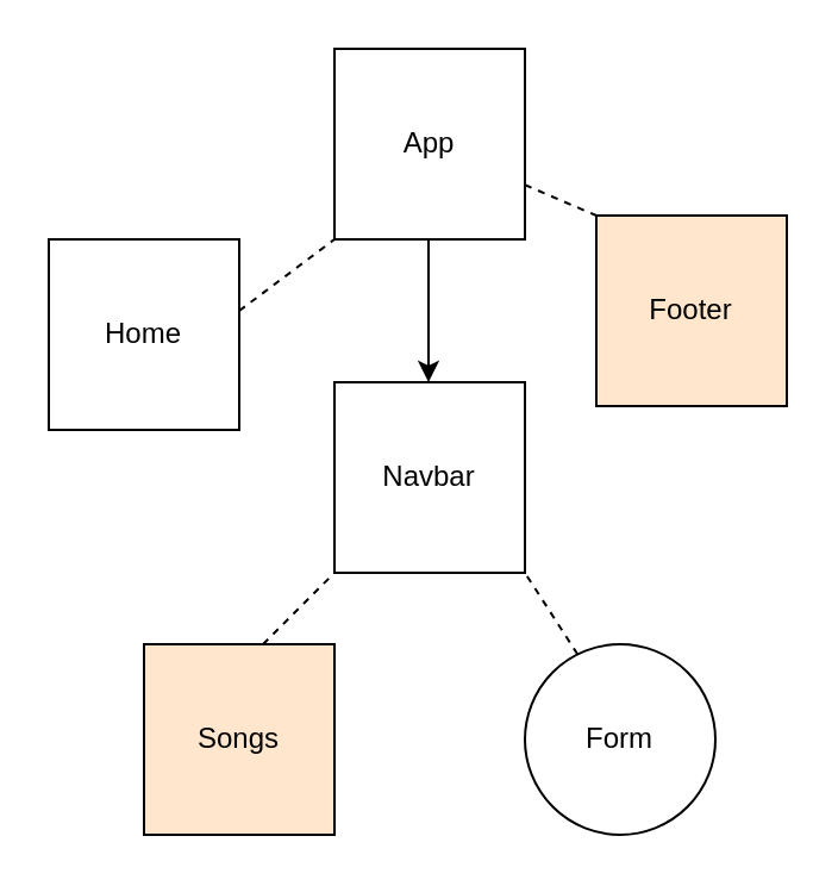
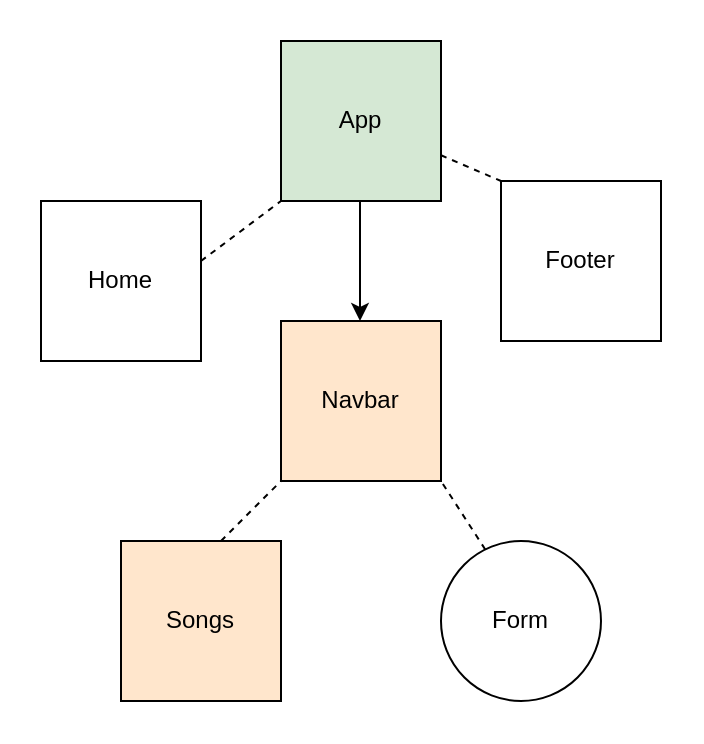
- <mxCell id="2" value="App" style="whiteSpace=wrap;html=1;aspect=fixed;" vertex="1" parent="1"><mxGeometry x="140" y="20" width="80" height="80" as="geometry" /></mxCell>
+ <mxCell id="2" value="App" style="whiteSpace=wrap;html=1;aspect=fixed;fillColor=#d5e8d4;" vertex="1" parent="1"><mxGeometry x="140" y="20" width="80" height="80" as="geometry" /></mxCell>
- <mxCell id="5" value="Footer" style="whiteSpace=wrap;html=1;aspect=fixed;fillColor=#ffe6cc;" vertex="1" parent="1"><mxGeometry x="250" y="90" width="80" height="80" as="geometry" /></mxCell>
+ <mxCell id="5" value="Footer" style="whiteSpace=wrap;html=1;aspect=fixed;" vertex="1" parent="1"><mxGeometry x="250" y="90" width="80" height="80" as="geometry" /></mxCell>
- <mxCell id="4" value="Navbar" style="whiteSpace=wrap;html=1;aspect=fixed;" vertex="1" parent="1"><mxGeometry x="140" y="160" width="80" height="80" as="geometry" /></mxCell>
+ <mxCell id="4" value="Navbar" style="whiteSpace=wrap;html=1;aspect=fixed;fillColor=#ffe6cc;" vertex="1" parent="1"><mxGeometry x="140" y="160" width="80" height="80" as="geometry" /></mxCell>
